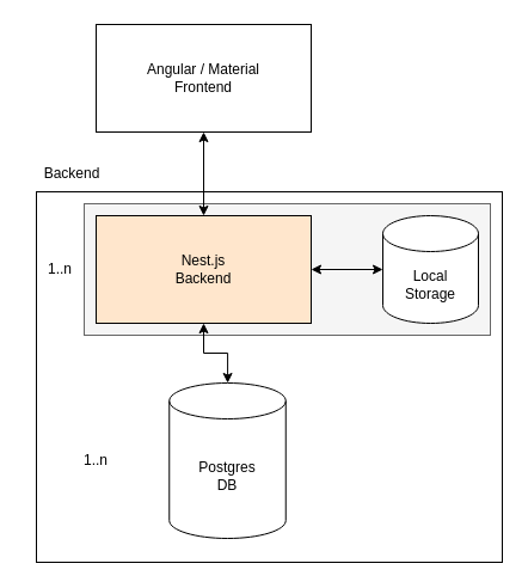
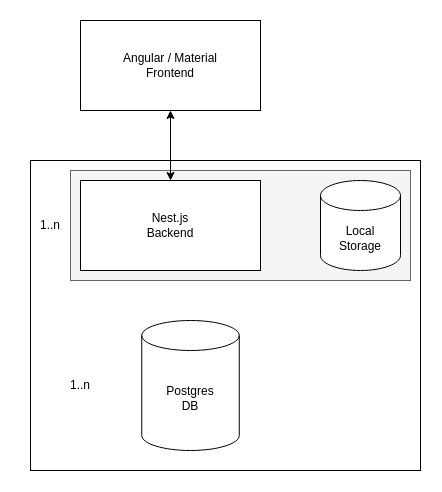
- <mxCell id="10" value="Backend" style="text;html=1;strokeColor=none;fillColor=none;align=center;verticalAlign=middle;whiteSpace=wrap;rounded=0;" vertex="1" parent="1"><mxGeometry x="30" y="130" width="60" height="30" as="geometry" /></mxCell>
- <mxCell id="6" value="Nest.js&lt;br&gt;Backend" style="rounded=0;whiteSpace=wrap;html=1;fillColor=#ffe6cc;" vertex="1" parent="1"><mxGeometry x="80" y="180" width="180" height="90" as="geometry" /></mxCell>
+ <mxCell id="6" value="Nest.js&lt;br&gt;Backend" style="rounded=0;whiteSpace=wrap;html=1;" vertex="1" parent="1"><mxGeometry x="80" y="180" width="180" height="90" as="geometry" /></mxCell>
- <mxCell id="5" style="edgeStyle=orthogonalEdgeStyle;rounded=0;orthogonalLoop=1;jettySize=auto;html=1;exitX=1;exitY=0.5;exitDx=0;exitDy=0;startArrow=classic;startFill=1;entryX=0;entryY=0.5;entryDx=0;entryDy=0;entryPerimeter=0;" edge="1" parent="1" source="6" target="11"><mxGeometry relative="1" as="geometry"><mxPoint x="380" y="210" as="targetPoint" /></mxGeometry></mxCell>
- <mxCell id="4" style="edgeStyle=orthogonalEdgeStyle;rounded=0;orthogonalLoop=1;jettySize=auto;html=1;exitX=0.5;exitY=1;exitDx=0;exitDy=0;startArrow=classic;startFill=1;" edge="1" parent="1" source="6" target="7"><mxGeometry relative="1" as="geometry" /></mxCell>
